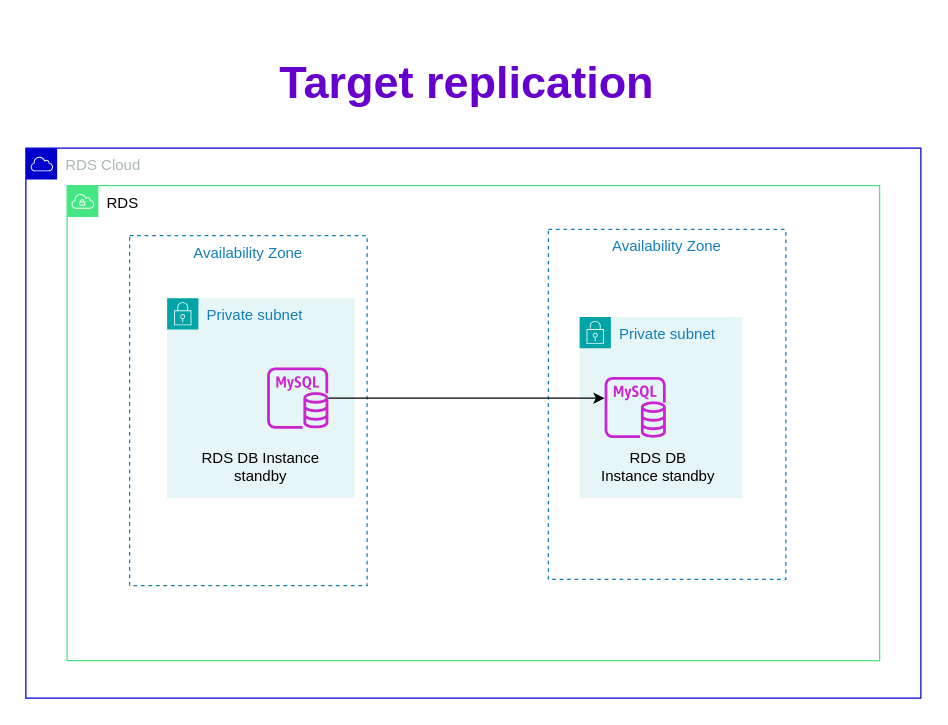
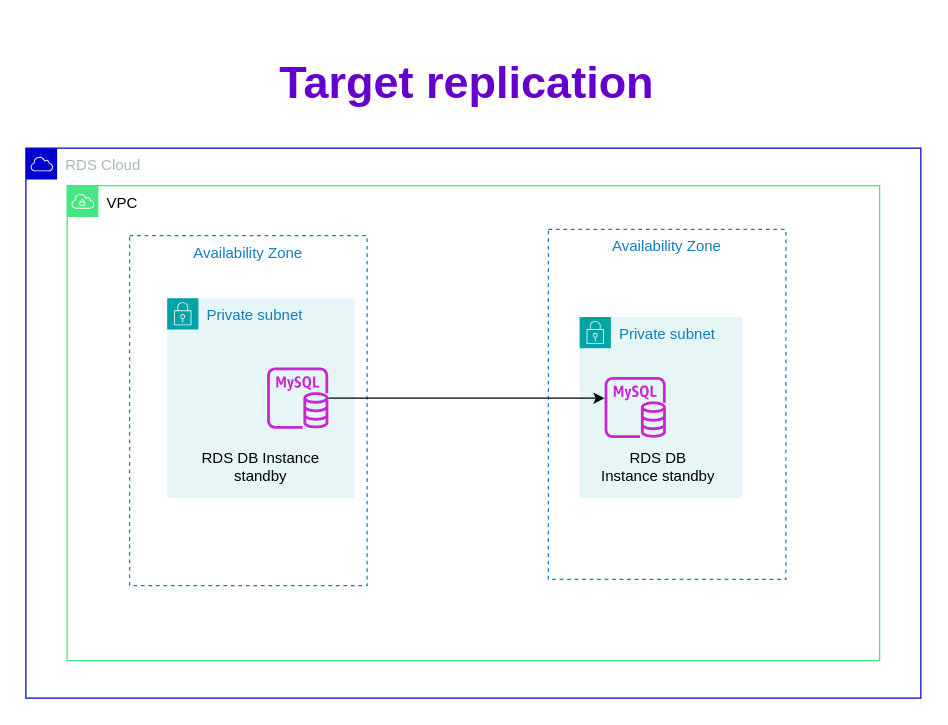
- <mxCell id="3" value="RDS" style="sketch=0;outlineConnect=0;html=1;whiteSpace=wrap;fontSize=12;fontStyle=0;shape=mxgraph.aws4.group;grIcon=mxgraph.aws4.group_vpc;verticalAlign=top;align=left;spacingLeft=30;dashed=0;strokeColor=#47e684;" vertex="1" parent="1"><mxGeometry x="53" y="140" width="650" height="380" as="geometry" /></mxCell>
+ <mxCell id="3" value="VPC" style="sketch=0;outlineConnect=0;html=1;whiteSpace=wrap;fontSize=12;fontStyle=0;shape=mxgraph.aws4.group;grIcon=mxgraph.aws4.group_vpc;verticalAlign=top;align=left;spacingLeft=30;dashed=0;strokeColor=#47e684;" vertex="1" parent="1"><mxGeometry x="53" y="140" width="650" height="380" as="geometry" /></mxCell>
